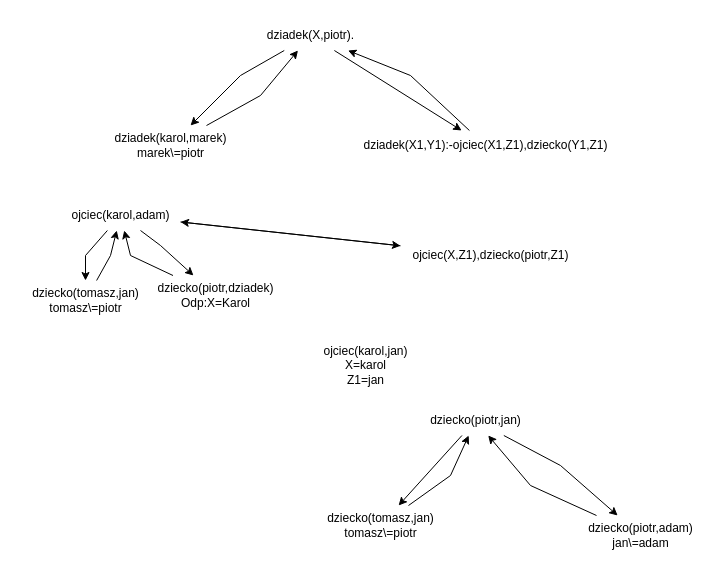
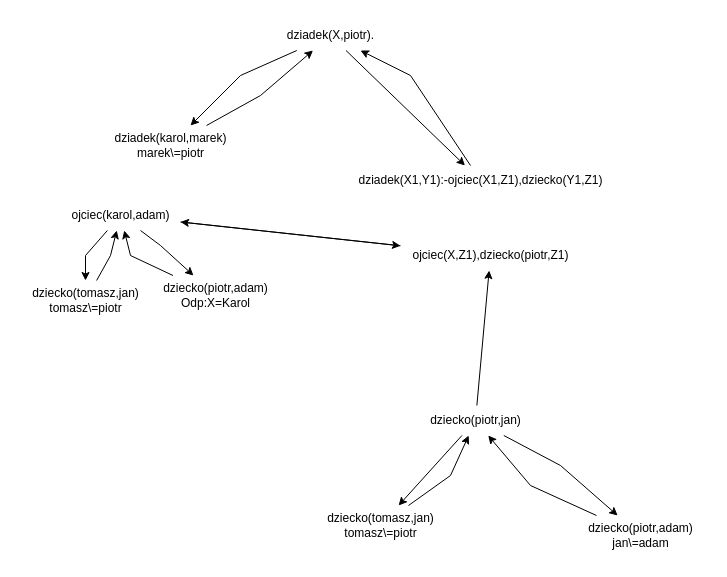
- <mxCell id="4" value="dziadek(X,piotr)." style="text;html=1;align=center;verticalAlign=middle;resizable=0;points=[];autosize=1;strokeColor=none;fillColor=none;" parent="1" vertex="1"><mxGeometry x="255" y="20" width="110" height="30" as="geometry" /></mxCell>
+ <mxCell id="4" value="dziadek(X,piotr)." style="text;html=1;align=center;verticalAlign=middle;resizable=0;points=[];autosize=1;strokeColor=none;fillColor=none;" parent="1" vertex="1"><mxGeometry x="275" y="20" width="110" height="30" as="geometry" /></mxCell>
- <mxCell id="8" value="dziadek(X1,Y1):-ojciec(X1,Z1),dziecko(Y1,Z1)" style="text;html=1;align=center;verticalAlign=middle;resizable=0;points=[];autosize=1;strokeColor=none;fillColor=none;" parent="1" vertex="1"><mxGeometry x="350" y="130" width="270" height="30" as="geometry" /></mxCell>
+ <mxCell id="8" value="dziadek(X1,Y1):-ojciec(X1,Z1),dziecko(Y1,Z1)" style="text;html=1;align=center;verticalAlign=middle;resizable=0;points=[];autosize=1;strokeColor=none;fillColor=none;" parent="1" vertex="1"><mxGeometry x="345" y="165" width="270" height="30" as="geometry" /></mxCell>
- <mxCell id="25" value="dziecko(piotr,dziadek)&lt;br&gt;Odp:X=Karol" style="text;html=1;align=center;verticalAlign=middle;resizable=0;points=[];autosize=1;strokeColor=none;fillColor=none;" parent="1" vertex="1"><mxGeometry x="150" y="275" width="130" height="40" as="geometry" /></mxCell>
+ <mxCell id="25" value="dziecko(piotr,adam)&lt;br&gt;Odp:X=Karol" style="text;html=1;align=center;verticalAlign=middle;resizable=0;points=[];autosize=1;strokeColor=none;fillColor=none;" parent="1" vertex="1"><mxGeometry x="150" y="275" width="130" height="40" as="geometry" /></mxCell>
+ <mxCell id="12" style="rounded=0;orthogonalLoop=1;jettySize=auto;html=1;" parent="1" source="15" target="10" edge="1"><mxGeometry relative="1" as="geometry" /></mxCell>
- <mxCell id="11" value="ojciec(karol,jan)&lt;br&gt;X=karol&lt;br&gt;Z1=jan" style="text;html=1;align=center;verticalAlign=middle;resizable=0;points=[];autosize=1;strokeColor=none;fillColor=none;" parent="1" vertex="1"><mxGeometry x="310" y="335" width="110" height="60" as="geometry" /></mxCell>
